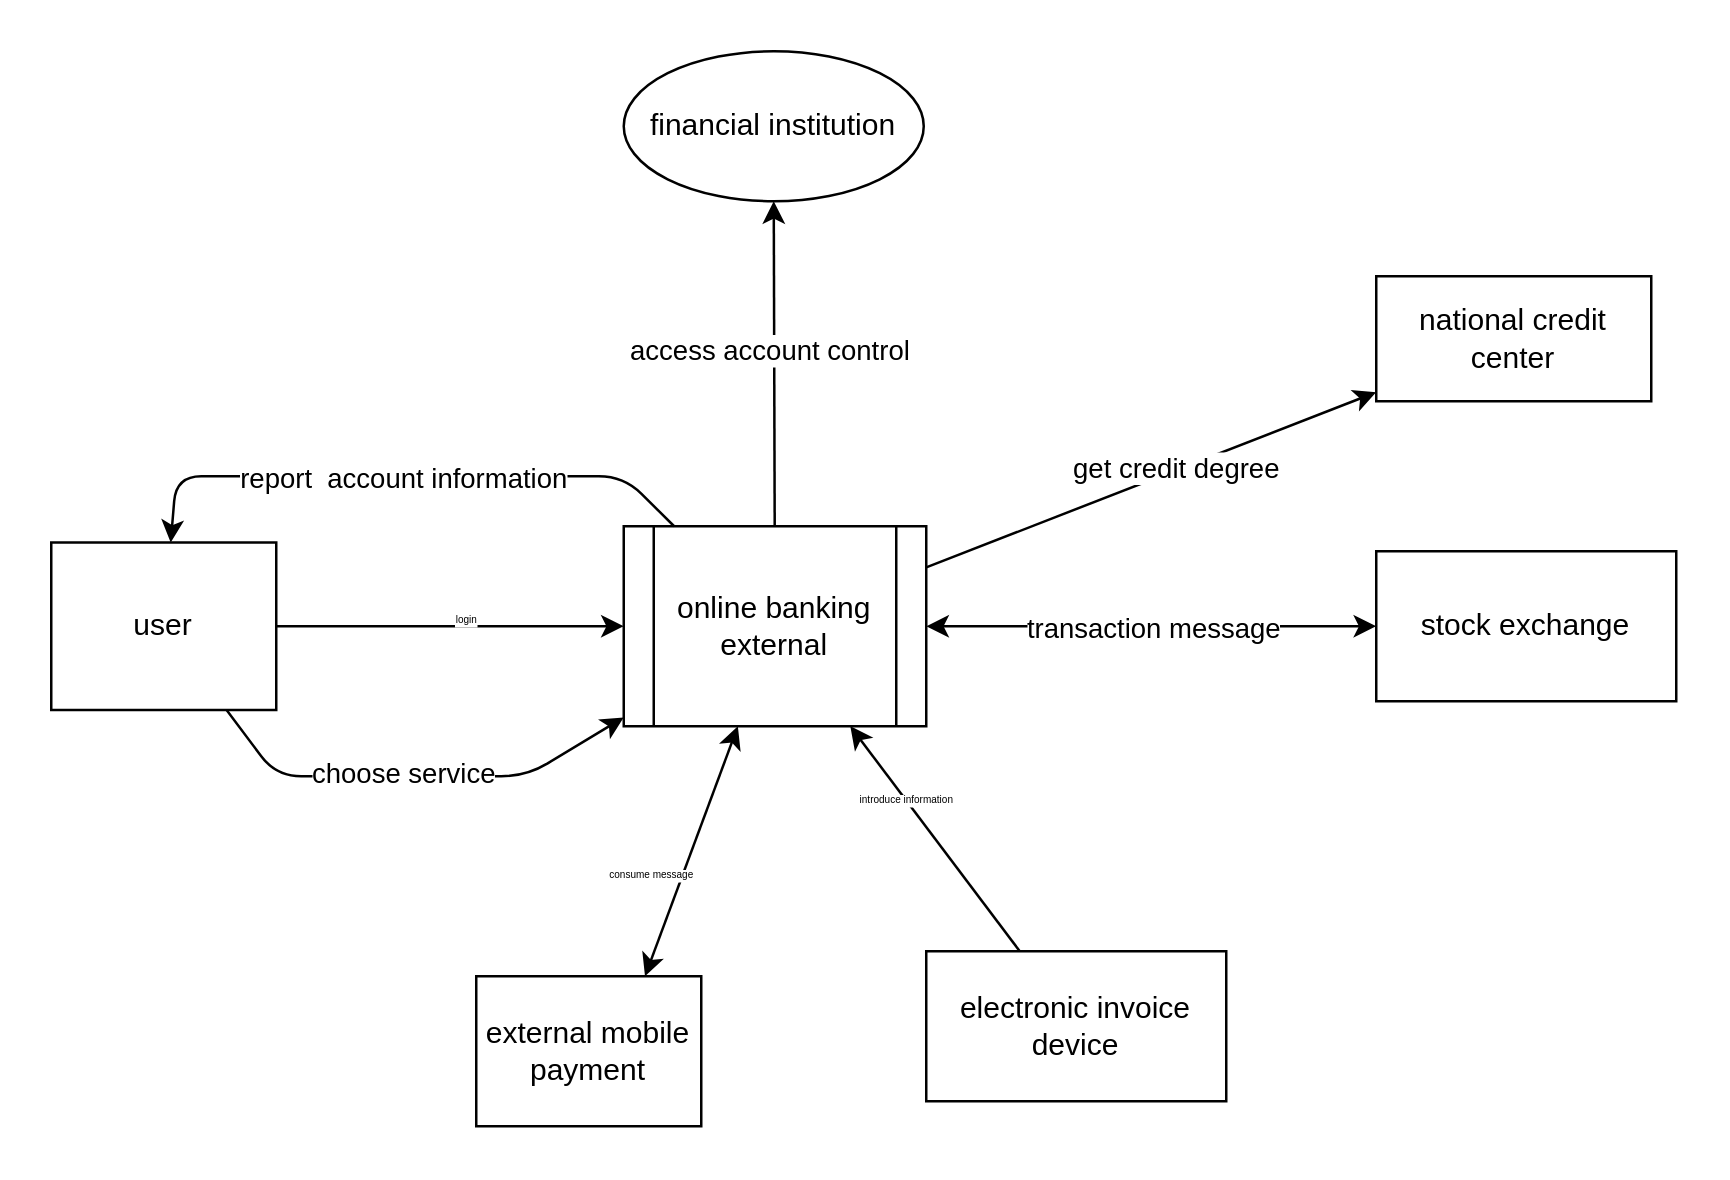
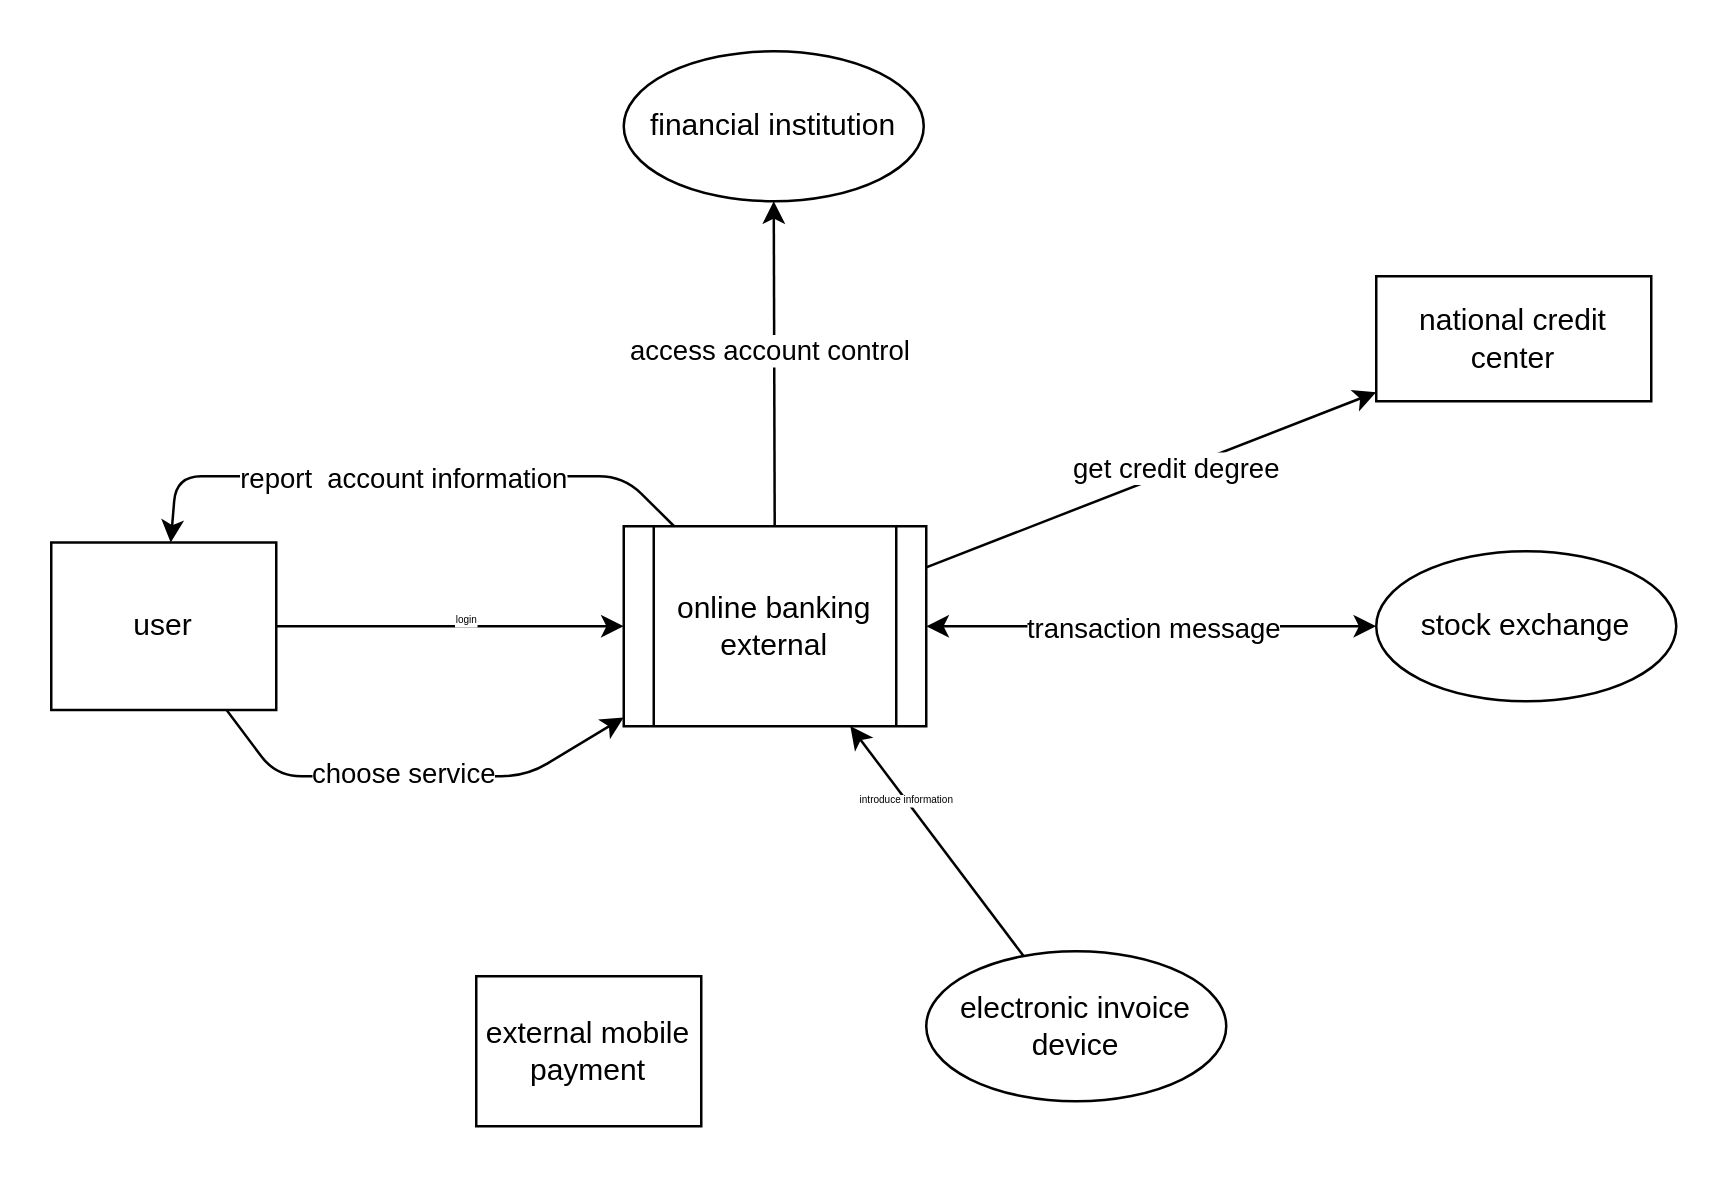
- <mxCell id="4" value="stock exchange" style="rounded=0;whiteSpace=wrap;html=1;" parent="1" vertex="1"><mxGeometry x="550" y="220" width="120" height="60" as="geometry" /></mxCell>
+ <mxCell id="4" value="stock exchange" style="ellipse;whiteSpace=wrap;html=1;" parent="1" vertex="1"><mxGeometry x="550" y="220" width="120" height="60" as="geometry" /></mxCell>
- <mxCell id="19" value="" style="endArrow=classic;startArrow=classic;html=1;fontSize=4;exitX=0.75;exitY=0;exitDx=0;exitDy=0;" parent="1" source="6" target="3" edge="1"><mxGeometry width="50" height="50" relative="1" as="geometry"><mxPoint x="230" y="350" as="sourcePoint" /><mxPoint x="320" y="340" as="targetPoint" /></mxGeometry></mxCell>
- <mxCell id="20" value="consume message" style="edgeLabel;html=1;align=center;verticalAlign=middle;resizable=0;points=[];fontSize=4;" parent="19" vertex="1" connectable="0"><mxGeometry x="-0.399" y="-3" relative="1" as="geometry"><mxPoint x="-12.44" y="-11.08" as="offset" /></mxGeometry></mxCell>
- <mxCell id="5" value="electronic invoice device" style="rounded=0;whiteSpace=wrap;html=1;" parent="1" vertex="1"><mxGeometry x="370" y="380" width="120" height="60" as="geometry" /></mxCell>
+ <mxCell id="5" value="electronic invoice device" style="ellipse;whiteSpace=wrap;html=1;" parent="1" vertex="1"><mxGeometry x="370" y="380" width="120" height="60" as="geometry" /></mxCell>
